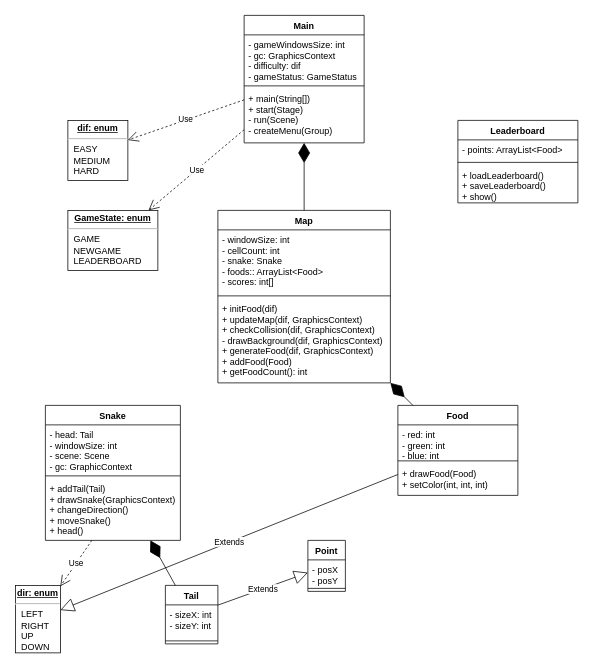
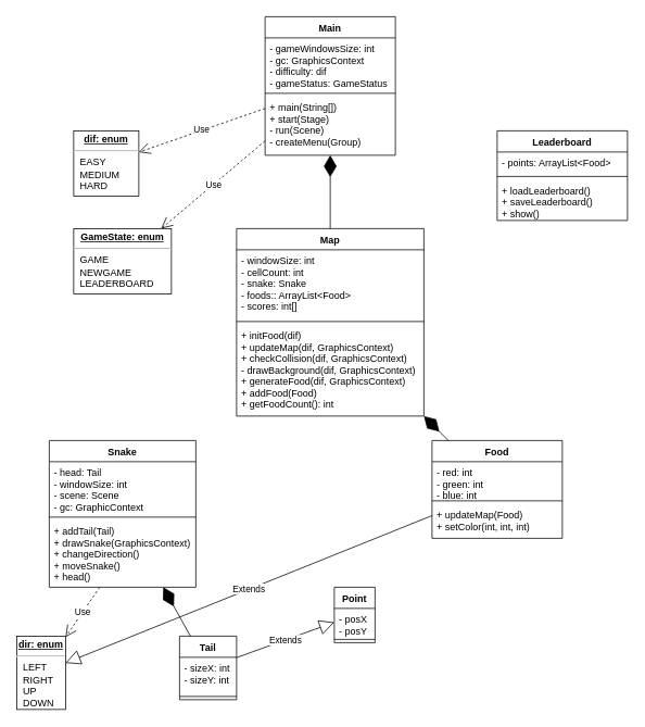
- <mxCell id="13" value="+ drawFood(Food)&#10;+ setColor(int, int, int)" style="text;strokeColor=none;fillColor=none;align=left;verticalAlign=top;spacingLeft=4;spacingRight=4;overflow=hidden;rotatable=0;points=[[0,0.5],[1,0.5]];portConstraint=eastwest;" vertex="1" parent="10"><mxGeometry y="78" width="160" height="42" as="geometry" /></mxCell>
+ <mxCell id="13" value="+ updateMap(Food)&#10;+ setColor(int, int, int)" style="text;strokeColor=none;fillColor=none;align=left;verticalAlign=top;spacingLeft=4;spacingRight=4;overflow=hidden;rotatable=0;points=[[0,0.5],[1,0.5]];portConstraint=eastwest;" vertex="1" parent="10"><mxGeometry y="78" width="160" height="42" as="geometry" /></mxCell>
